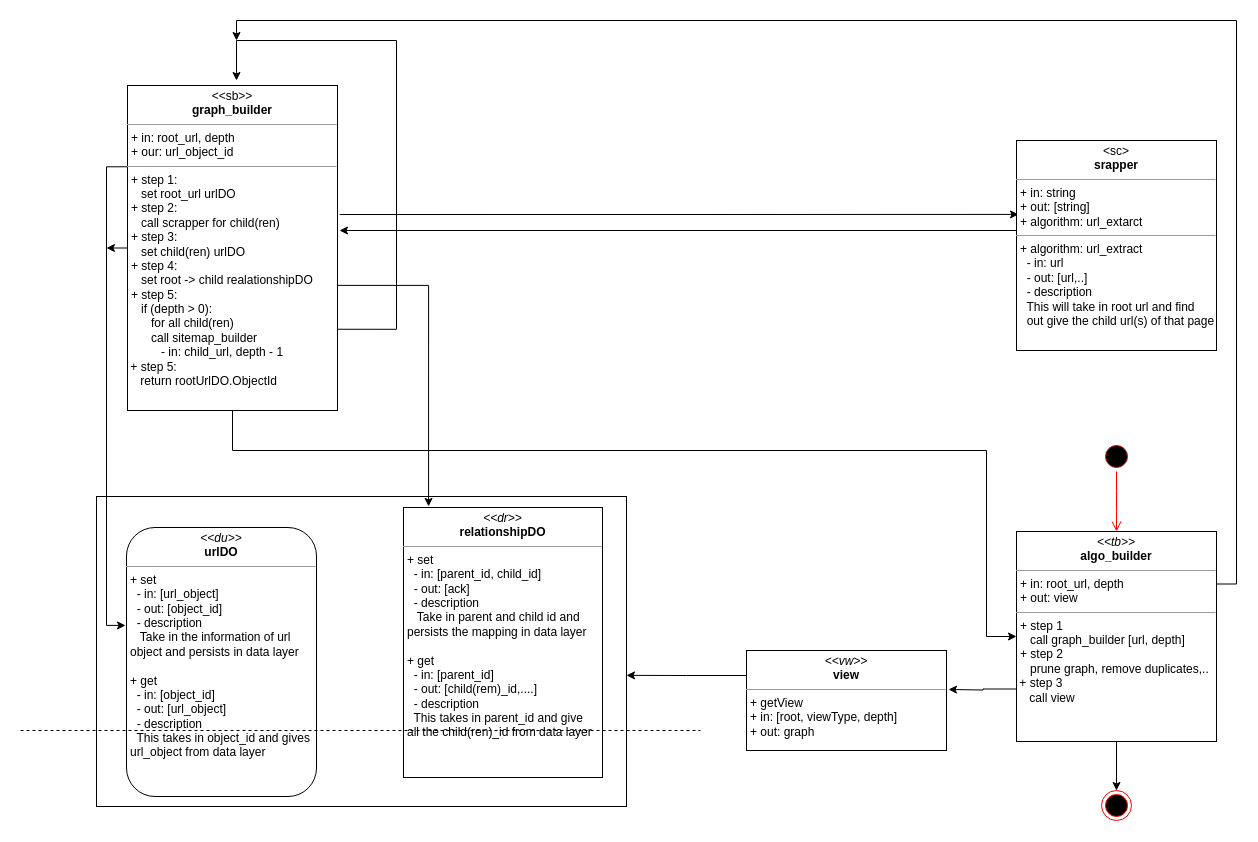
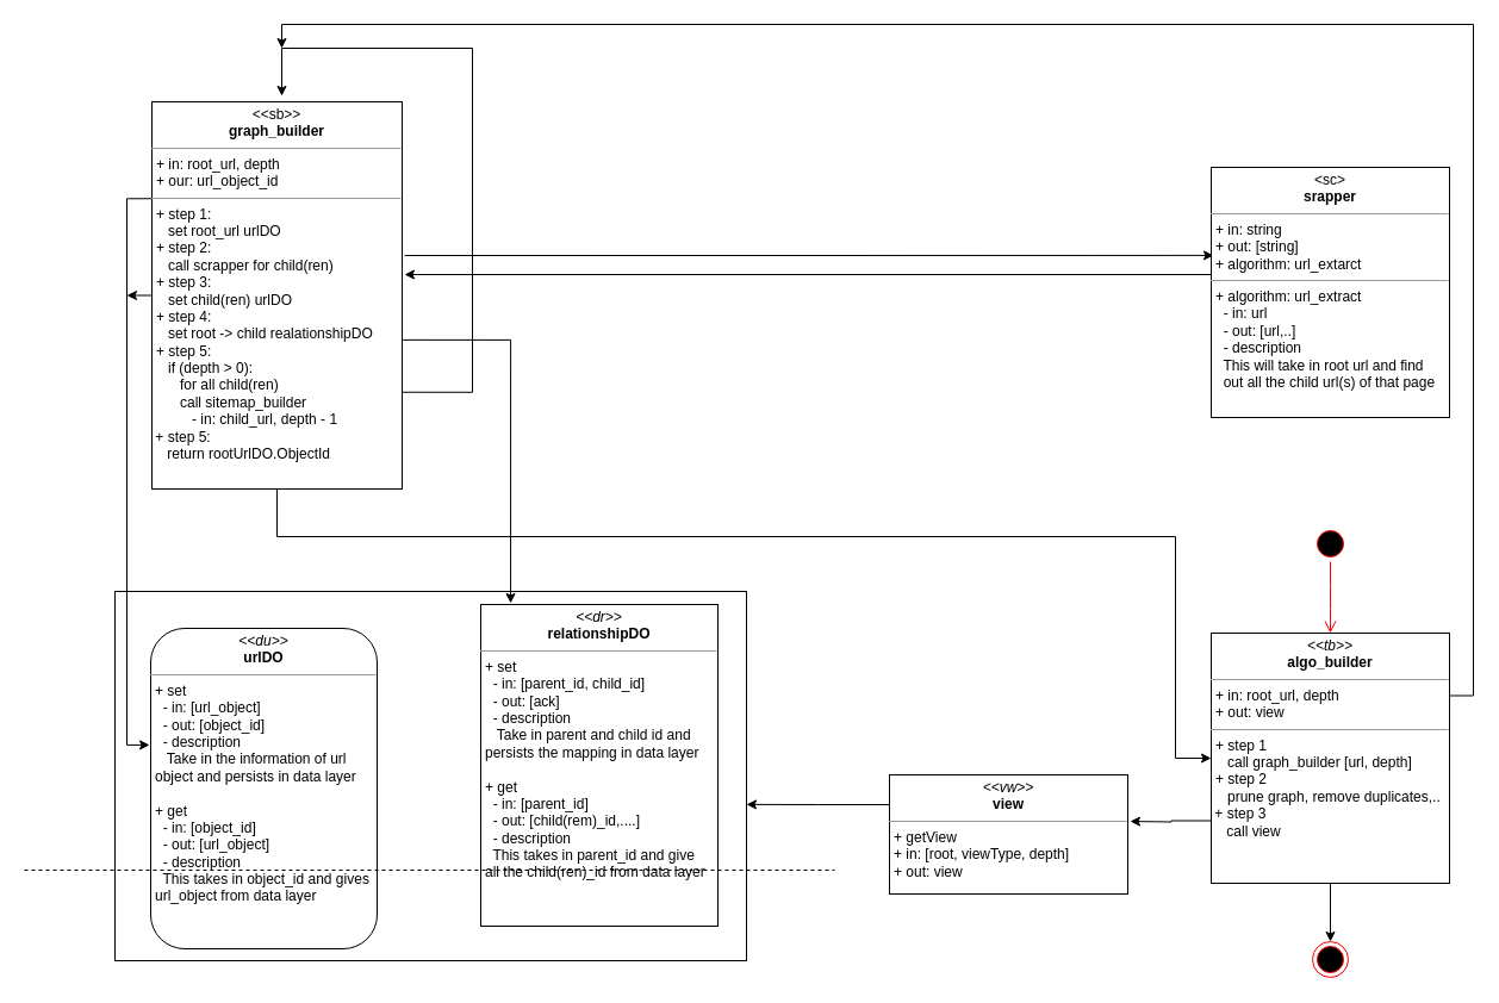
- <mxCell id="11" value="&lt;p style=&quot;margin: 0px ; margin-top: 4px ; text-align: center&quot;&gt;&amp;lt;sc&amp;gt;&lt;br&gt;&lt;b&gt;srapper&lt;/b&gt;&lt;/p&gt;&lt;hr size=&quot;1&quot;&gt;&lt;p style=&quot;margin: 0px ; margin-left: 4px&quot;&gt;+ in: string&lt;br&gt;+ out: [string]&lt;/p&gt;&lt;p style=&quot;margin: 0px ; margin-left: 4px&quot;&gt;+ algorithm: url_extarct&lt;br&gt;&lt;/p&gt;&lt;hr size=&quot;1&quot;&gt;&lt;p style=&quot;margin: 0px ; margin-left: 4px&quot;&gt;+ algorithm: url_extract&lt;br&gt;&amp;nbsp; - in: url&lt;/p&gt;&lt;p style=&quot;margin: 0px ; margin-left: 4px&quot;&gt;&amp;nbsp; - out: [url,..]&lt;/p&gt;&lt;p style=&quot;margin: 0px ; margin-left: 4px&quot;&gt;&amp;nbsp; - description&lt;/p&gt;&lt;p style=&quot;margin: 0px ; margin-left: 4px&quot;&gt;&amp;nbsp; This will take in root url and find&lt;/p&gt;&lt;p style=&quot;margin: 0px ; margin-left: 4px&quot;&gt;&amp;nbsp; out give the child url(s) of that page&lt;br&gt;&lt;/p&gt;" style="verticalAlign=top;align=left;overflow=fill;fontSize=12;fontFamily=Helvetica;html=1;" vertex="1" parent="1"><mxGeometry x="1016" y="140" width="200" height="210" as="geometry" /></mxCell>
+ <mxCell id="11" value="&lt;p style=&quot;margin: 0px ; margin-top: 4px ; text-align: center&quot;&gt;&amp;lt;sc&amp;gt;&lt;br&gt;&lt;b&gt;srapper&lt;/b&gt;&lt;/p&gt;&lt;hr size=&quot;1&quot;&gt;&lt;p style=&quot;margin: 0px ; margin-left: 4px&quot;&gt;+ in: string&lt;br&gt;+ out: [string]&lt;/p&gt;&lt;p style=&quot;margin: 0px ; margin-left: 4px&quot;&gt;+ algorithm: url_extarct&lt;br&gt;&lt;/p&gt;&lt;hr size=&quot;1&quot;&gt;&lt;p style=&quot;margin: 0px ; margin-left: 4px&quot;&gt;+ algorithm: url_extract&lt;br&gt;&amp;nbsp; - in: url&lt;/p&gt;&lt;p style=&quot;margin: 0px ; margin-left: 4px&quot;&gt;&amp;nbsp; - out: [url,..]&lt;/p&gt;&lt;p style=&quot;margin: 0px ; margin-left: 4px&quot;&gt;&amp;nbsp; - description&lt;/p&gt;&lt;p style=&quot;margin: 0px ; margin-left: 4px&quot;&gt;&amp;nbsp; This will take in root url and find&lt;/p&gt;&lt;p style=&quot;margin: 0px ; margin-left: 4px&quot;&gt;&amp;nbsp; out all the child url(s) of that page&lt;br&gt;&lt;/p&gt;" style="verticalAlign=top;align=left;overflow=fill;fontSize=12;fontFamily=Helvetica;html=1;" vertex="1" parent="1"><mxGeometry x="1016" y="140" width="200" height="210" as="geometry" /></mxCell>
- <mxCell id="20" value="&lt;p style=&quot;margin: 0px ; margin-top: 4px ; text-align: center&quot;&gt;&lt;i&gt;&amp;lt;&amp;lt;vw&amp;gt;&amp;gt;&lt;/i&gt;&lt;br&gt;&lt;b&gt;view&lt;/b&gt;&lt;/p&gt;&lt;hr size=&quot;1&quot;&gt;&lt;p style=&quot;margin: 0px ; margin-left: 4px&quot;&gt;+ getView&lt;br&gt;&lt;/p&gt;&lt;p style=&quot;margin: 0px ; margin-left: 4px&quot;&gt;+ in: [root, viewType, depth]&lt;/p&gt;&lt;p style=&quot;margin: 0px ; margin-left: 4px&quot;&gt;+ out: graph&lt;/p&gt;&lt;p style=&quot;margin: 0px ; margin-left: 4px&quot;&gt;&lt;br&gt;&lt;/p&gt;" style="verticalAlign=top;align=left;overflow=fill;fontSize=12;fontFamily=Helvetica;html=1;" vertex="1" parent="1"><mxGeometry x="746" y="650" width="200" height="100" as="geometry" /></mxCell>
+ <mxCell id="20" value="&lt;p style=&quot;margin: 0px ; margin-top: 4px ; text-align: center&quot;&gt;&lt;i&gt;&amp;lt;&amp;lt;vw&amp;gt;&amp;gt;&lt;/i&gt;&lt;br&gt;&lt;b&gt;view&lt;/b&gt;&lt;/p&gt;&lt;hr size=&quot;1&quot;&gt;&lt;p style=&quot;margin: 0px ; margin-left: 4px&quot;&gt;+ getView&lt;br&gt;&lt;/p&gt;&lt;p style=&quot;margin: 0px ; margin-left: 4px&quot;&gt;+ in: [root, viewType, depth]&lt;/p&gt;&lt;p style=&quot;margin: 0px ; margin-left: 4px&quot;&gt;+ out: view&lt;/p&gt;&lt;p style=&quot;margin: 0px ; margin-left: 4px&quot;&gt;&lt;br&gt;&lt;/p&gt;" style="verticalAlign=top;align=left;overflow=fill;fontSize=12;fontFamily=Helvetica;html=1;" vertex="1" parent="1"><mxGeometry x="746" y="650" width="200" height="100" as="geometry" /></mxCell>
